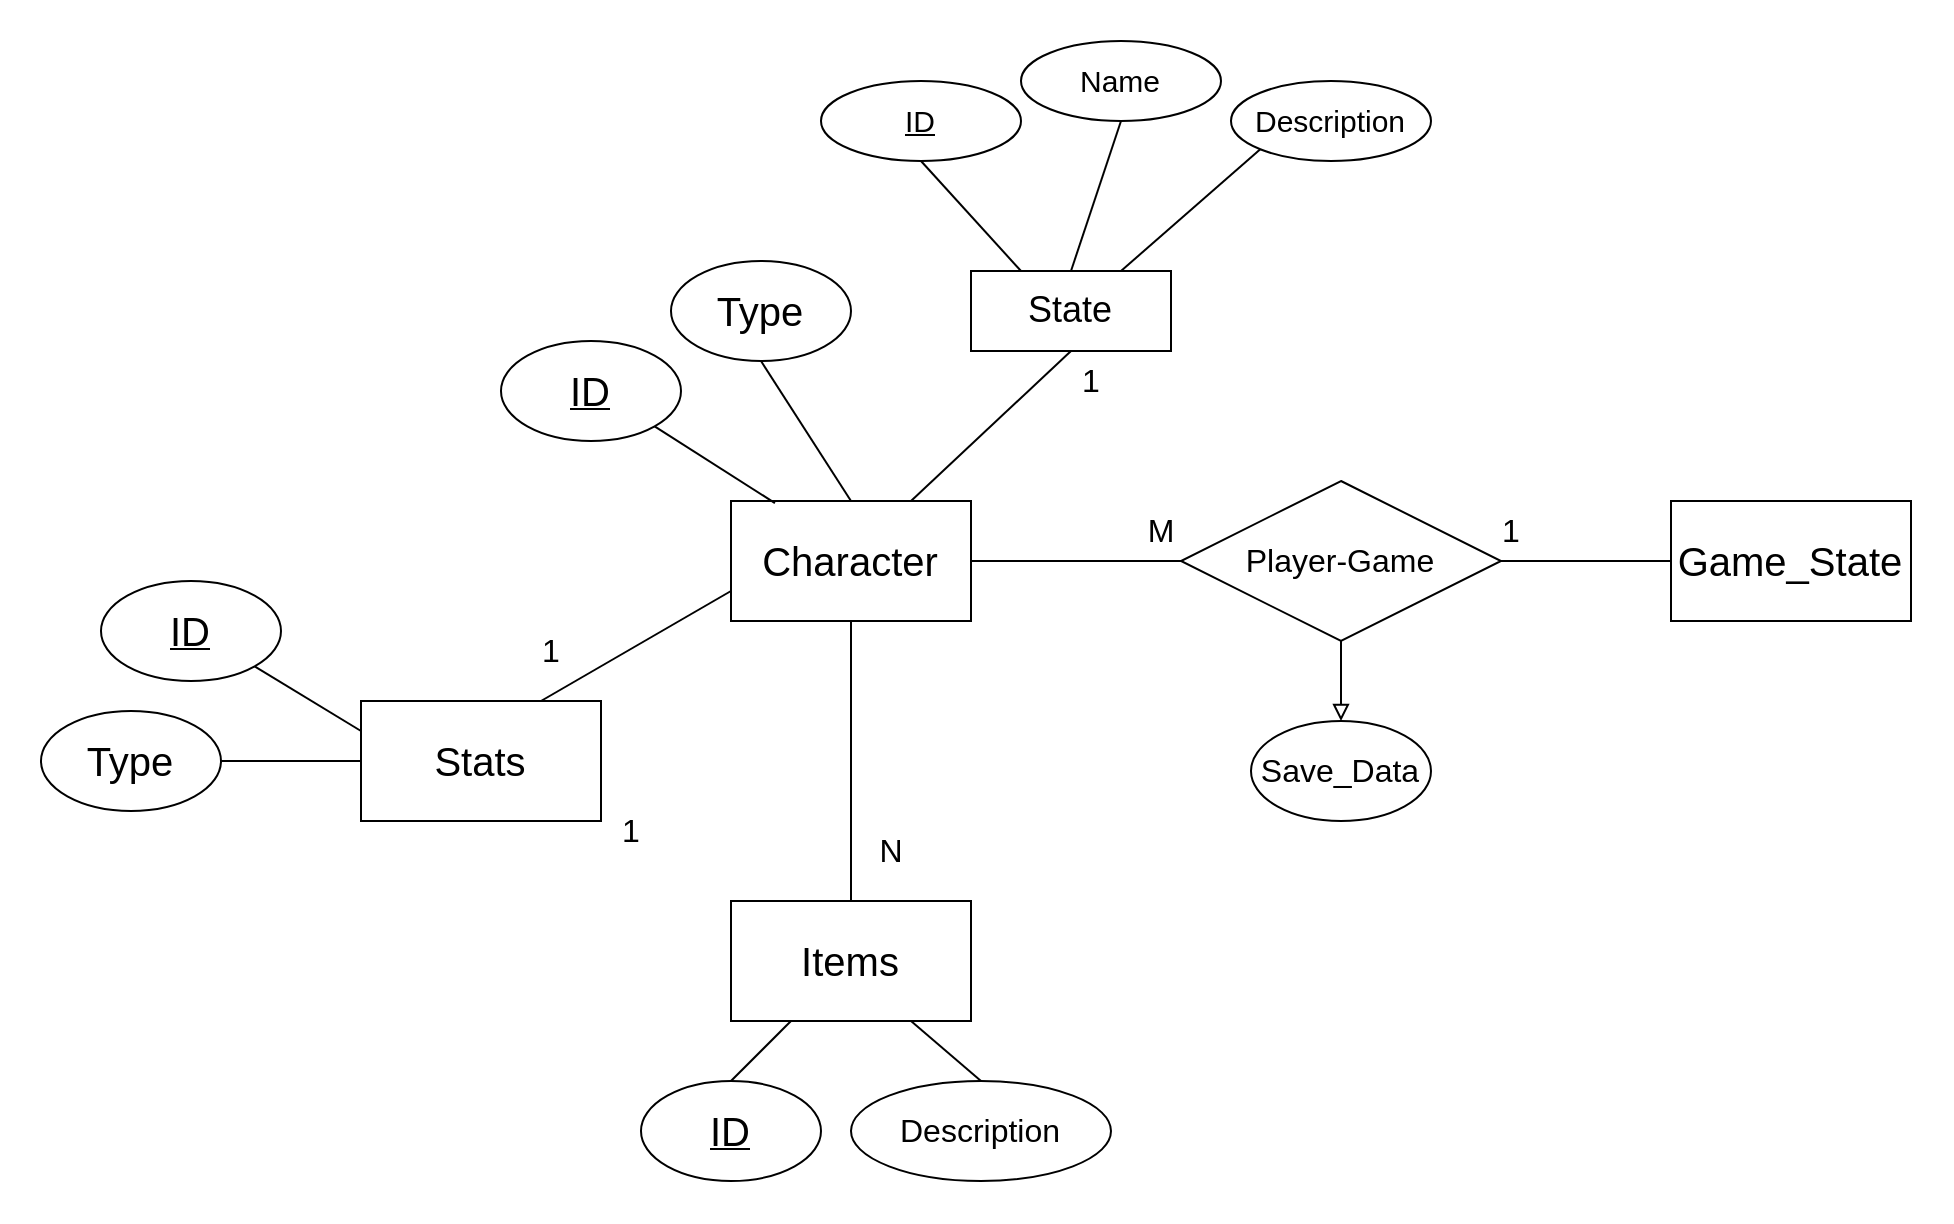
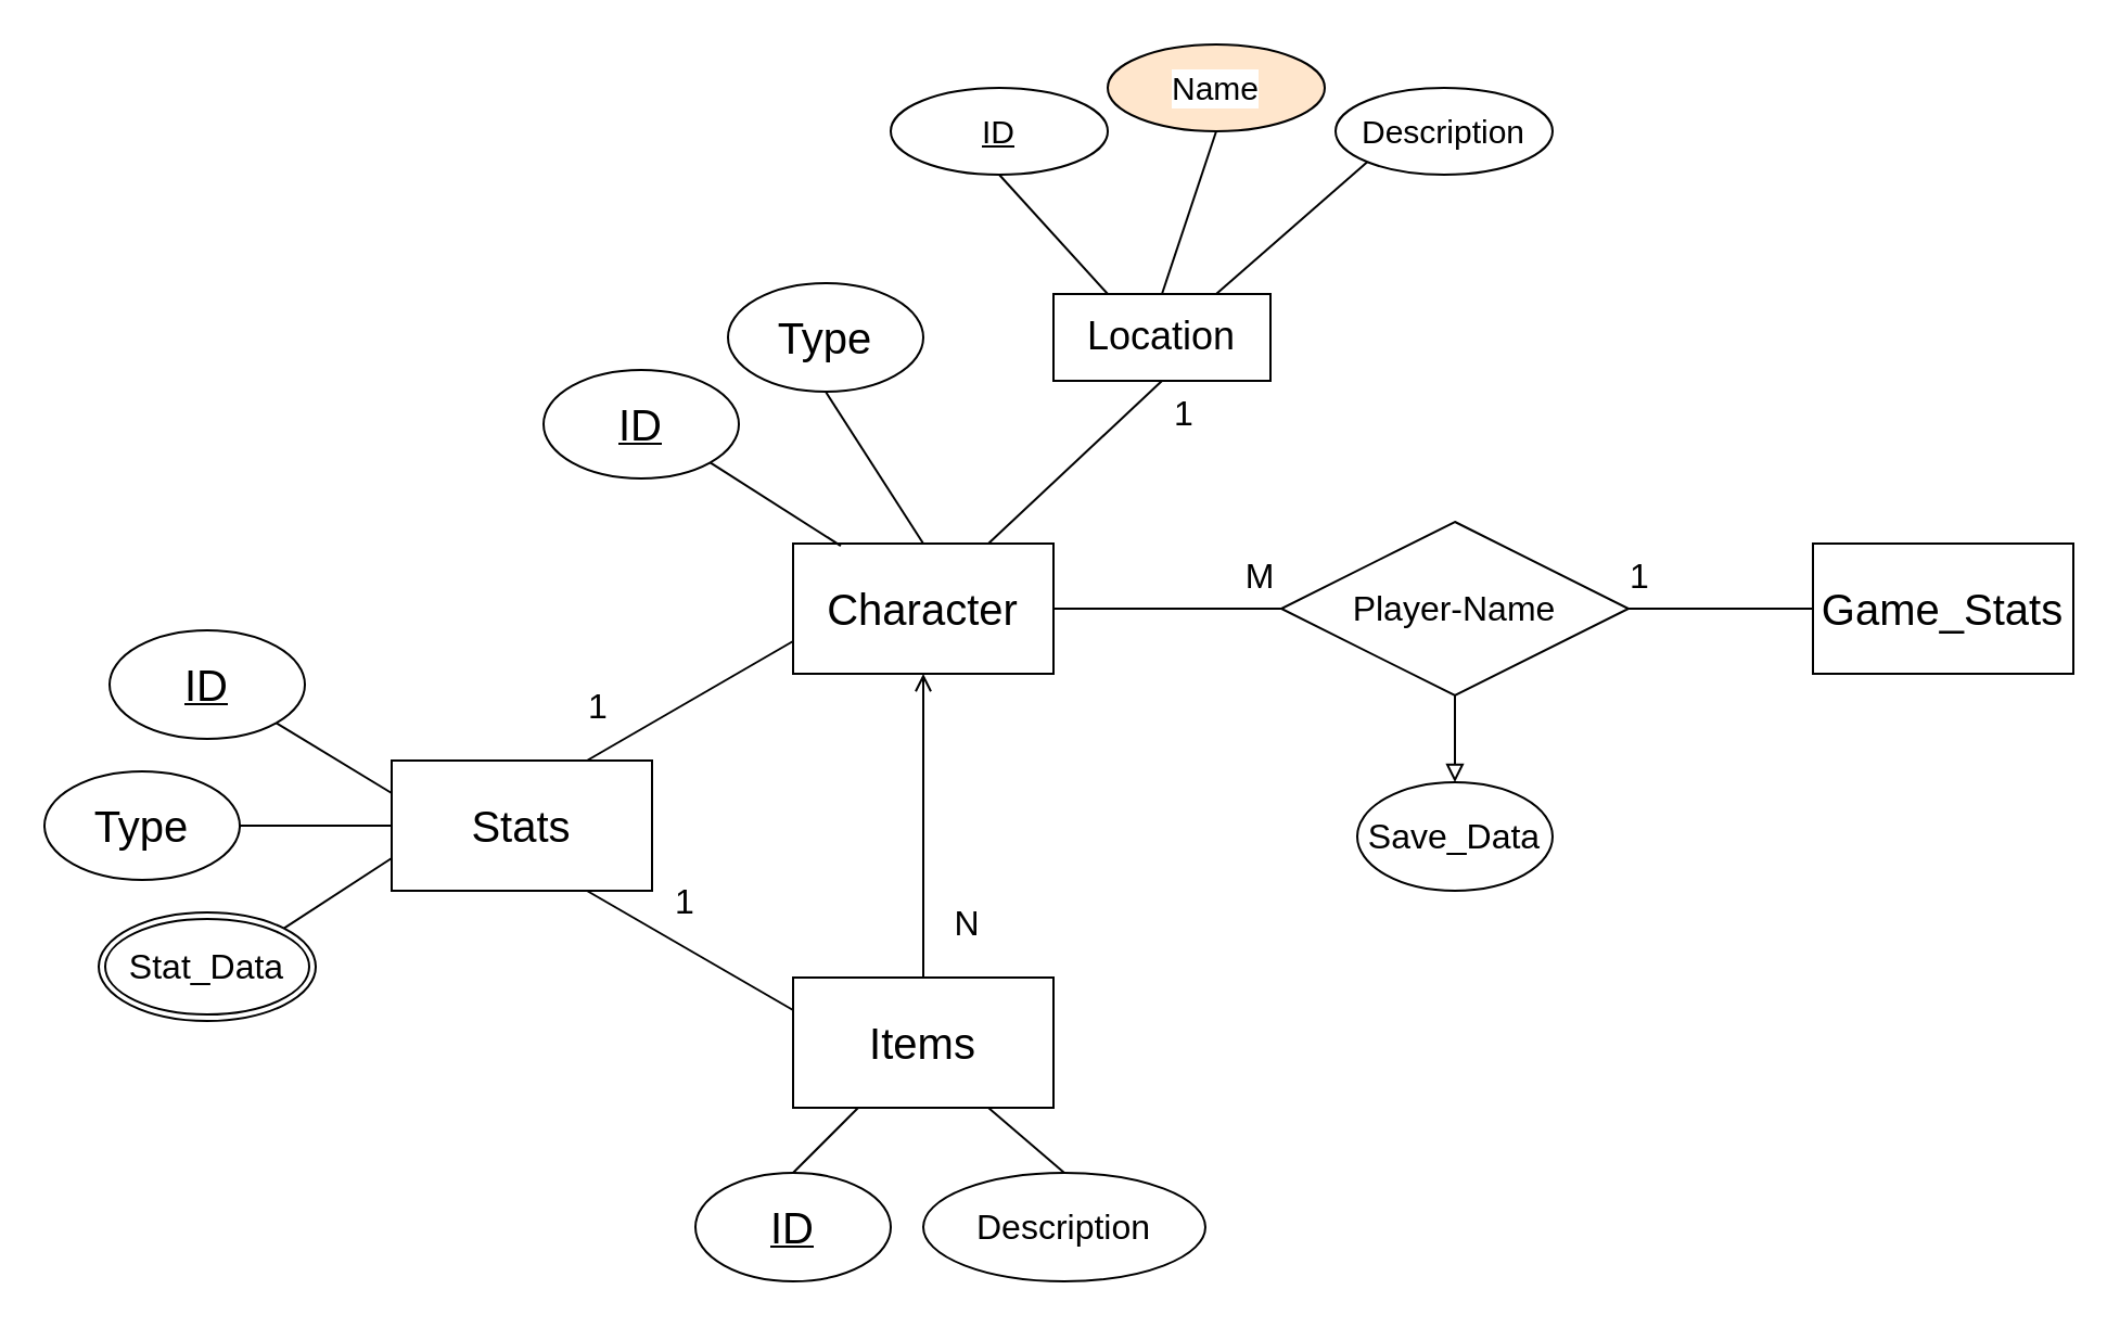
- <mxCell id="34" value="&lt;font style=&quot;font-size: 15px;&quot;&gt;Name&lt;/font&gt;" style="ellipse;whiteSpace=wrap;html=1;align=center;fontFamily=Helvetica;fontSize=11;fontColor=default;labelBackgroundColor=default;" vertex="1" parent="1"><mxGeometry x="510" y="20" width="100" height="40" as="geometry" /></mxCell>
+ <mxCell id="34" value="&lt;font style=&quot;font-size: 15px;&quot;&gt;Name&lt;/font&gt;" style="ellipse;whiteSpace=wrap;html=1;align=center;fontFamily=Helvetica;fontSize=11;fontColor=default;labelBackgroundColor=default;fillColor=#ffe6cc;" vertex="1" parent="1"><mxGeometry x="510" y="20" width="100" height="40" as="geometry" /></mxCell>
- <mxCell id="32" value="&lt;font style=&quot;font-size: 18px;&quot;&gt;State&lt;/font&gt;" style="whiteSpace=wrap;html=1;align=center;fontFamily=Helvetica;fontSize=11;fontColor=default;labelBackgroundColor=default;" vertex="1" parent="1"><mxGeometry x="485" y="135" width="100" height="40" as="geometry" /></mxCell>
+ <mxCell id="32" value="&lt;font style=&quot;font-size: 18px;&quot;&gt;Location&lt;/font&gt;" style="whiteSpace=wrap;html=1;align=center;fontFamily=Helvetica;fontSize=11;fontColor=default;labelBackgroundColor=default;" vertex="1" parent="1"><mxGeometry x="485" y="135" width="100" height="40" as="geometry" /></mxCell>
- <mxCell id="19" value="&lt;font style=&quot;font-size: 16px;&quot;&gt;Player-Game&lt;/font&gt;" style="rhombus;whiteSpace=wrap;html=1;perimeterSpacing=0;strokeColor=default;" vertex="1" parent="1"><mxGeometry x="590" y="240" width="160" height="80" as="geometry" /></mxCell>
+ <mxCell id="19" value="&lt;font style=&quot;font-size: 16px;&quot;&gt;Player-Name&lt;/font&gt;" style="rhombus;whiteSpace=wrap;html=1;perimeterSpacing=0;strokeColor=default;" vertex="1" parent="1"><mxGeometry x="590" y="240" width="160" height="80" as="geometry" /></mxCell>
- <mxCell id="5" value="&lt;font style=&quot;font-size: 20px;&quot;&gt;Game_State&lt;/font&gt;" style="rounded=0;whiteSpace=wrap;html=1;" vertex="1" parent="1"><mxGeometry x="835" y="250" width="120" height="60" as="geometry" /></mxCell>
+ <mxCell id="5" value="&lt;font style=&quot;font-size: 20px;&quot;&gt;Game_Stats&lt;/font&gt;" style="rounded=0;whiteSpace=wrap;html=1;" vertex="1" parent="1"><mxGeometry x="835" y="250" width="120" height="60" as="geometry" /></mxCell>
- <mxCell id="11" value="" style="endArrow=none;html=1;rounded=0;entryX=0.5;entryY=1;entryDx=0;entryDy=0;exitX=0.5;exitY=0;exitDx=0;exitDy=0;" edge="1" parent="1" source="4" target="3"><mxGeometry width="50" height="50" relative="1" as="geometry"><mxPoint x="395" y="480" as="sourcePoint" /><mxPoint x="445" y="430" as="targetPoint" /></mxGeometry></mxCell>
+ <mxCell id="11" value="" style="endArrow=open;html=1;rounded=0;entryX=0.5;entryY=1;entryDx=0;entryDy=0;exitX=0.5;exitY=0;exitDx=0;exitDy=0;" edge="1" parent="1" source="4" target="3"><mxGeometry width="50" height="50" relative="1" as="geometry"><mxPoint x="395" y="480" as="sourcePoint" /><mxPoint x="445" y="430" as="targetPoint" /></mxGeometry></mxCell>
+ <mxCell id="22" style="rounded=0;orthogonalLoop=1;jettySize=auto;html=1;exitX=0;exitY=0.75;exitDx=0;exitDy=0;entryX=1;entryY=0;entryDx=0;entryDy=0;endArrow=none;endFill=0;" edge="1" parent="1" source="23" target="28"><mxGeometry relative="1" as="geometry" /></mxCell>
+ <mxCell id="21" style="rounded=0;orthogonalLoop=1;jettySize=auto;html=1;exitX=0.75;exitY=1;exitDx=0;exitDy=0;entryX=0;entryY=0.25;entryDx=0;entryDy=0;endArrow=none;endFill=0;" edge="1" parent="1" source="23" target="4"><mxGeometry relative="1" as="geometry" /></mxCell>
+ <mxCell id="28" value="&lt;span style=&quot;font-size: 16px;&quot;&gt;Stat_Data&lt;/span&gt;" style="ellipse;shape=doubleEllipse;margin=3;whiteSpace=wrap;html=1;align=center;" vertex="1" parent="1"><mxGeometry x="45" y="420" width="100" height="50" as="geometry" /></mxCell>
